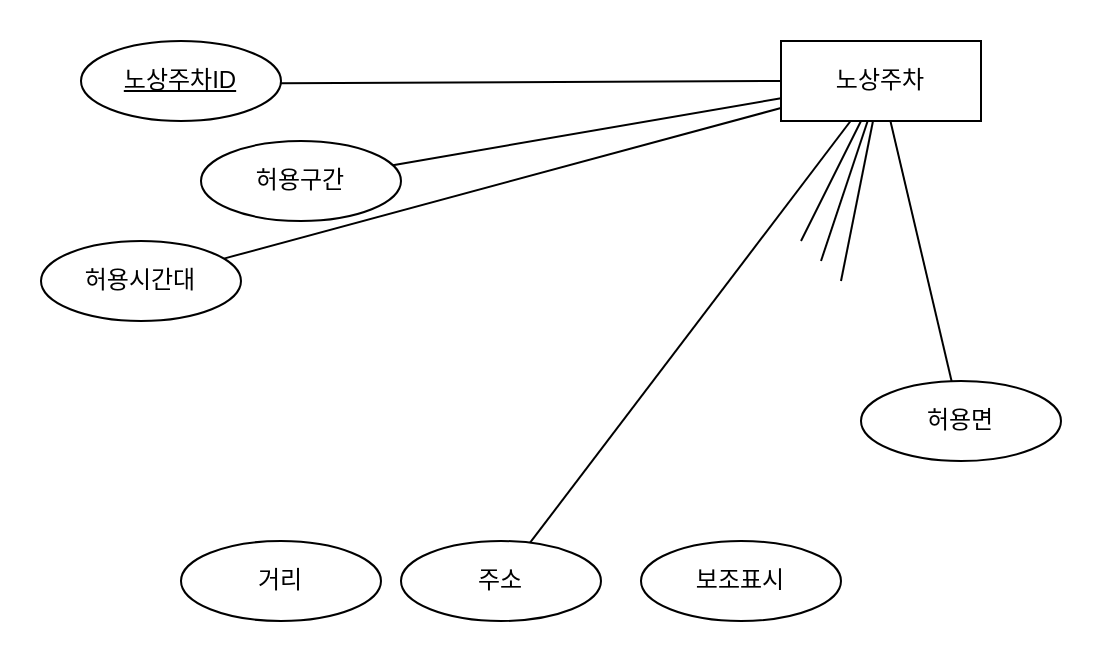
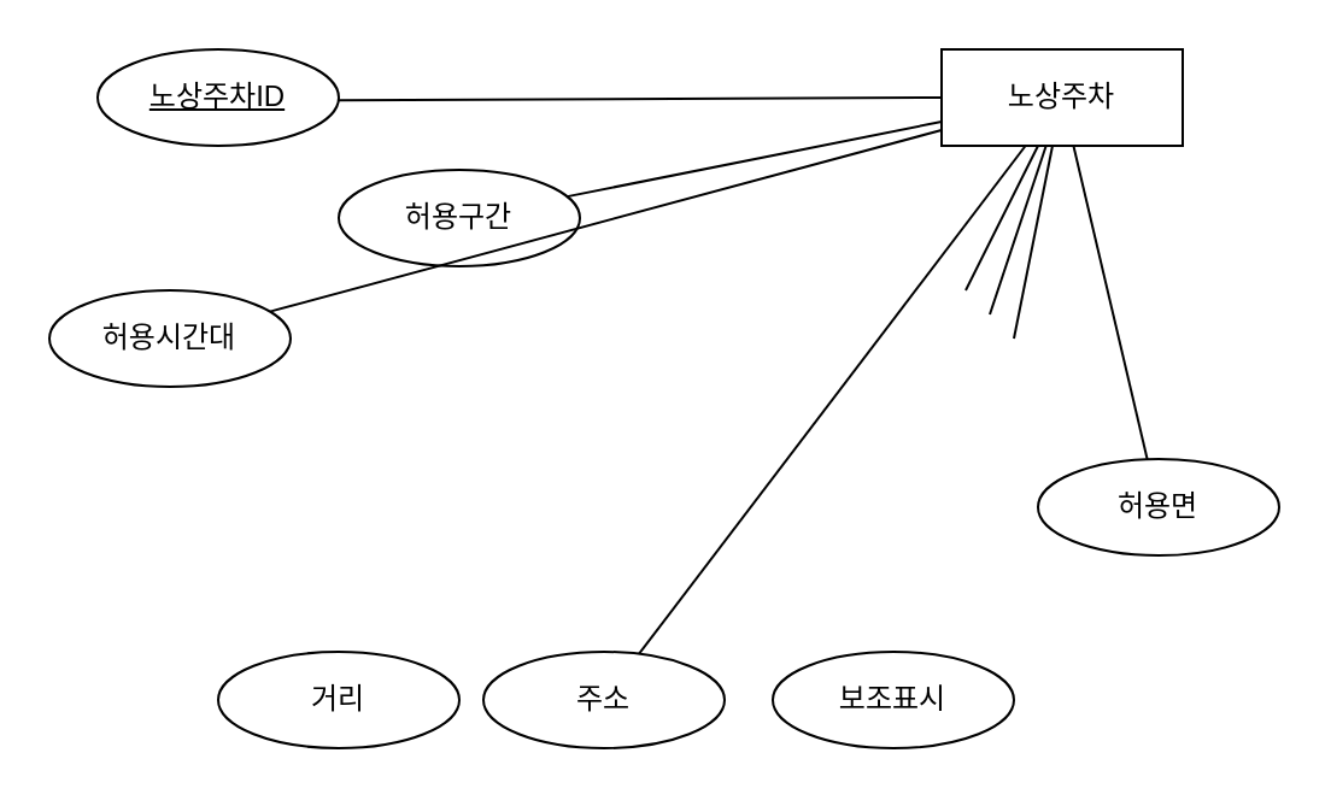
- <mxCell id="4" value="허용구간" style="ellipse;whiteSpace=wrap;html=1;align=center;fontStyle=0;" vertex="1" parent="1"><mxGeometry x="100" y="70" width="100" height="40" as="geometry" /></mxCell>
+ <mxCell id="4" value="허용구간" style="ellipse;whiteSpace=wrap;html=1;align=center;fontStyle=0;" vertex="1" parent="1"><mxGeometry x="140" y="70" width="100" height="40" as="geometry" /></mxCell>
